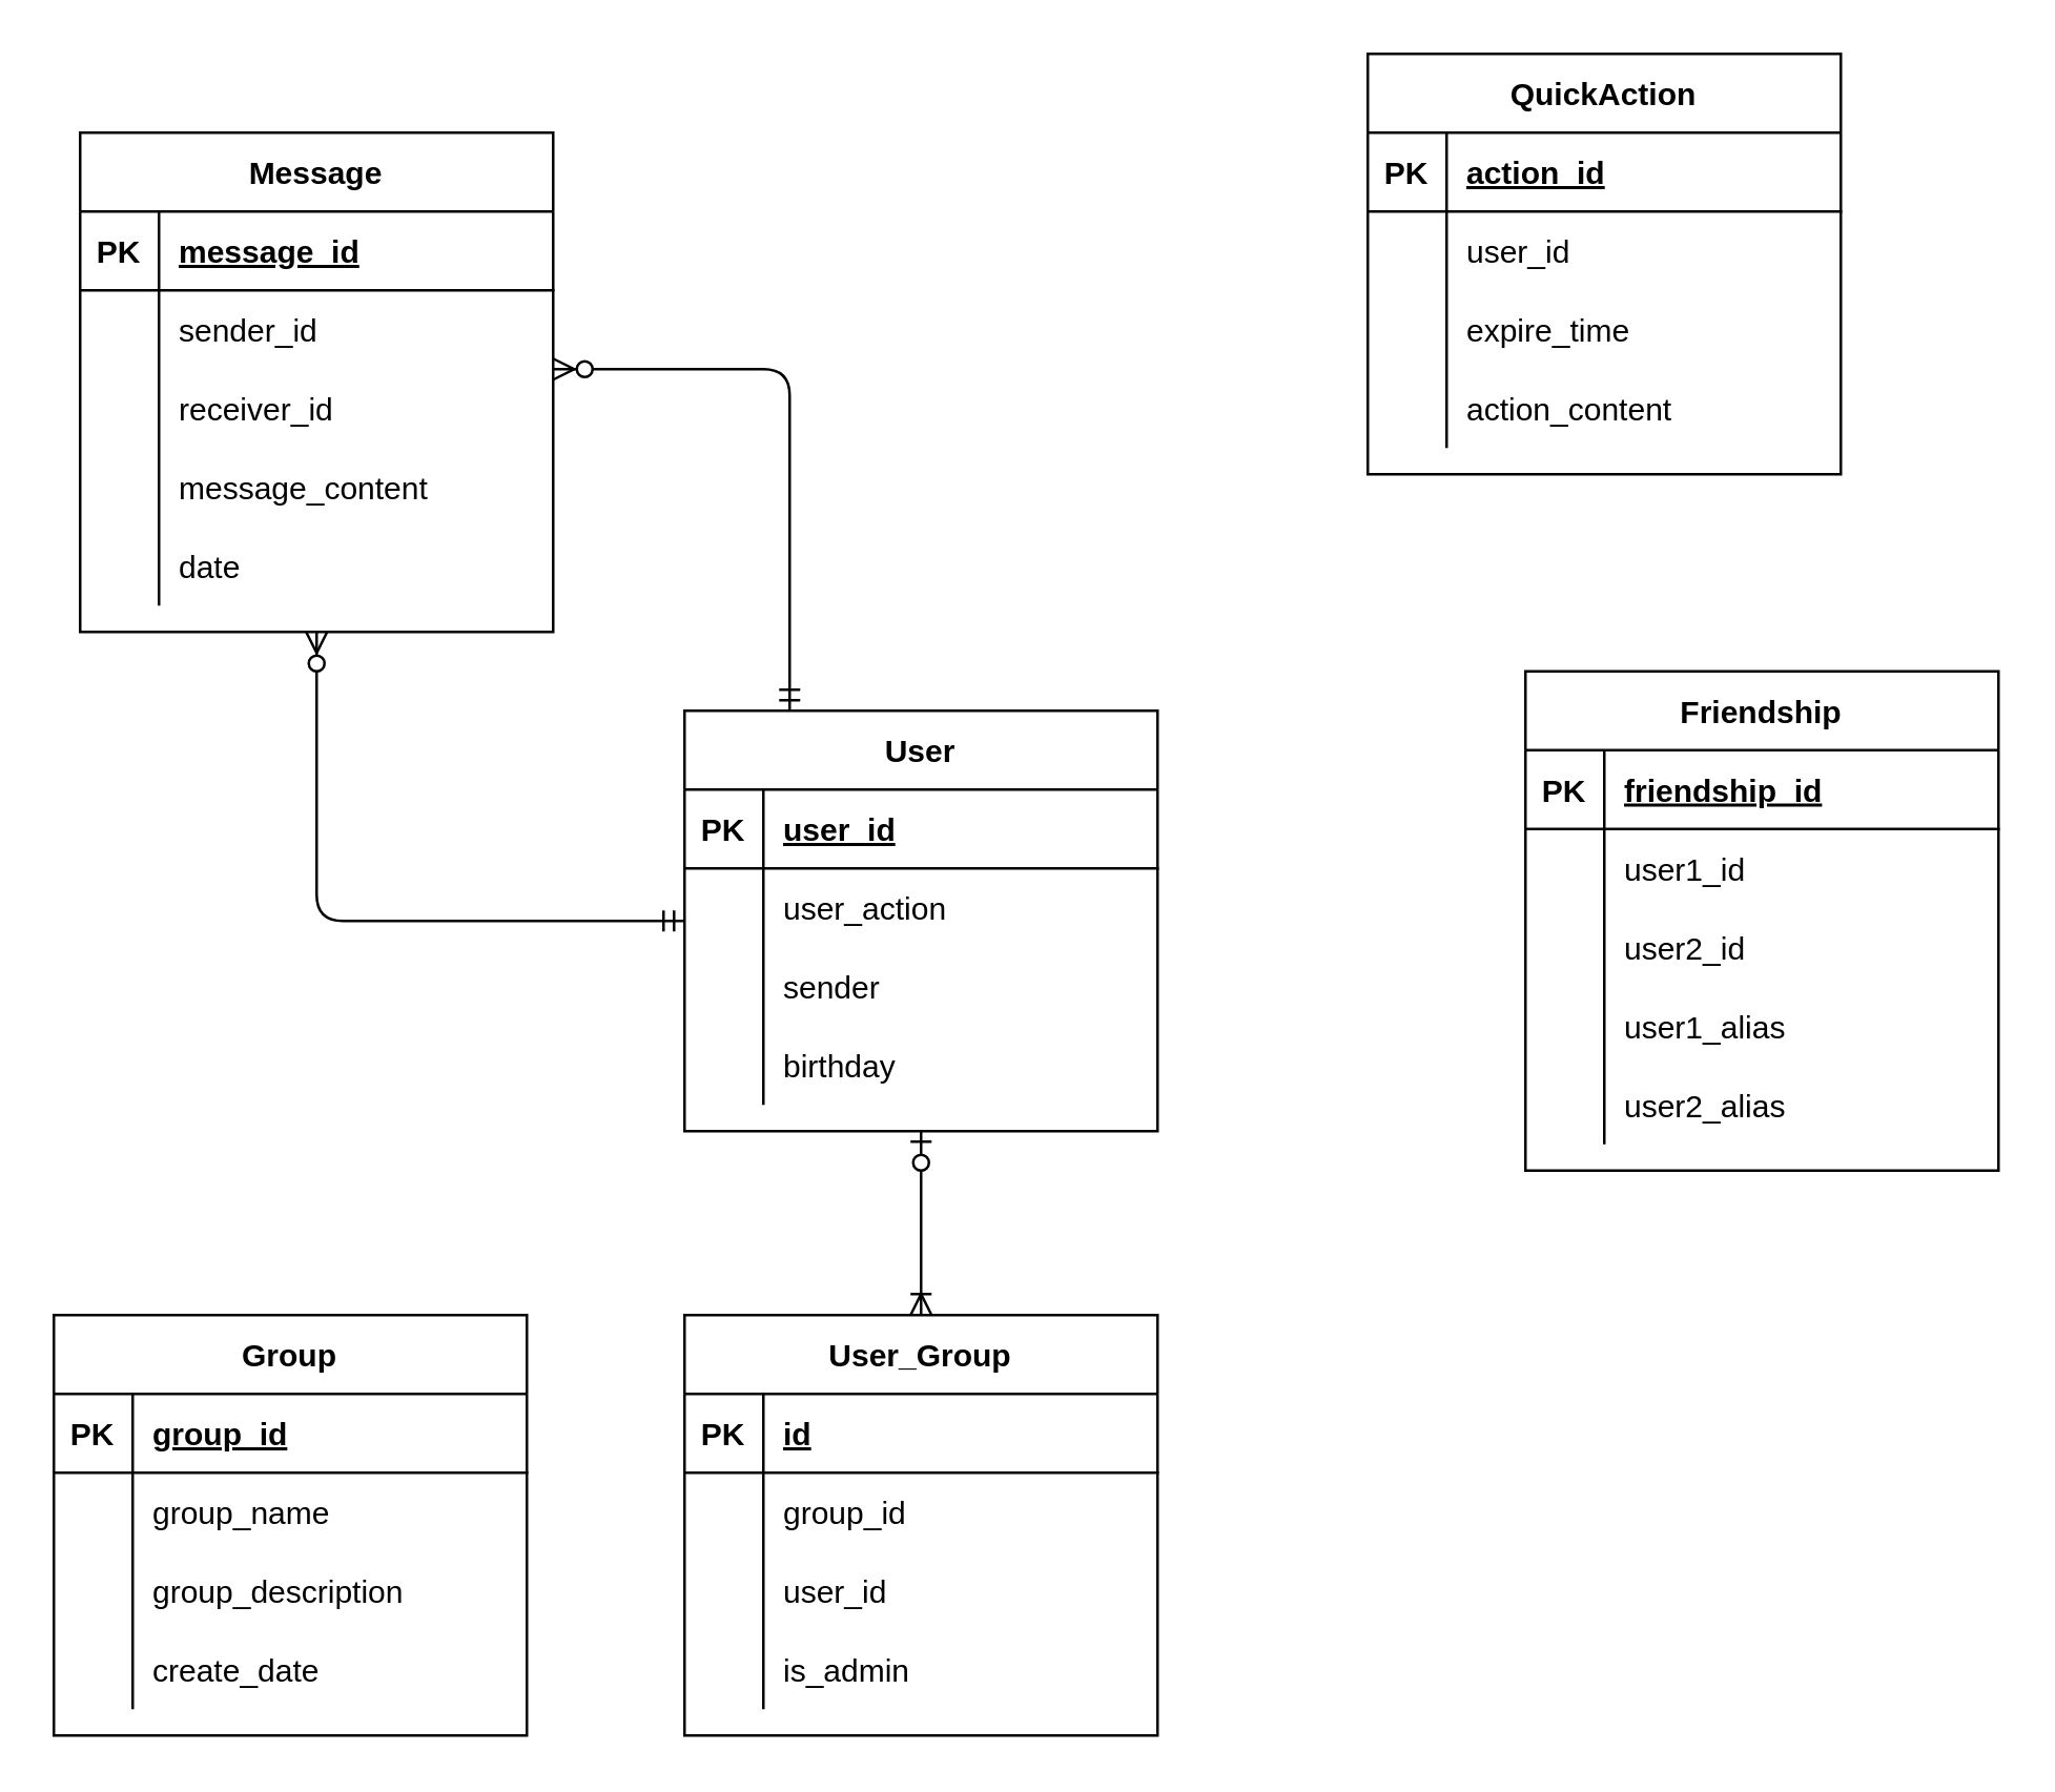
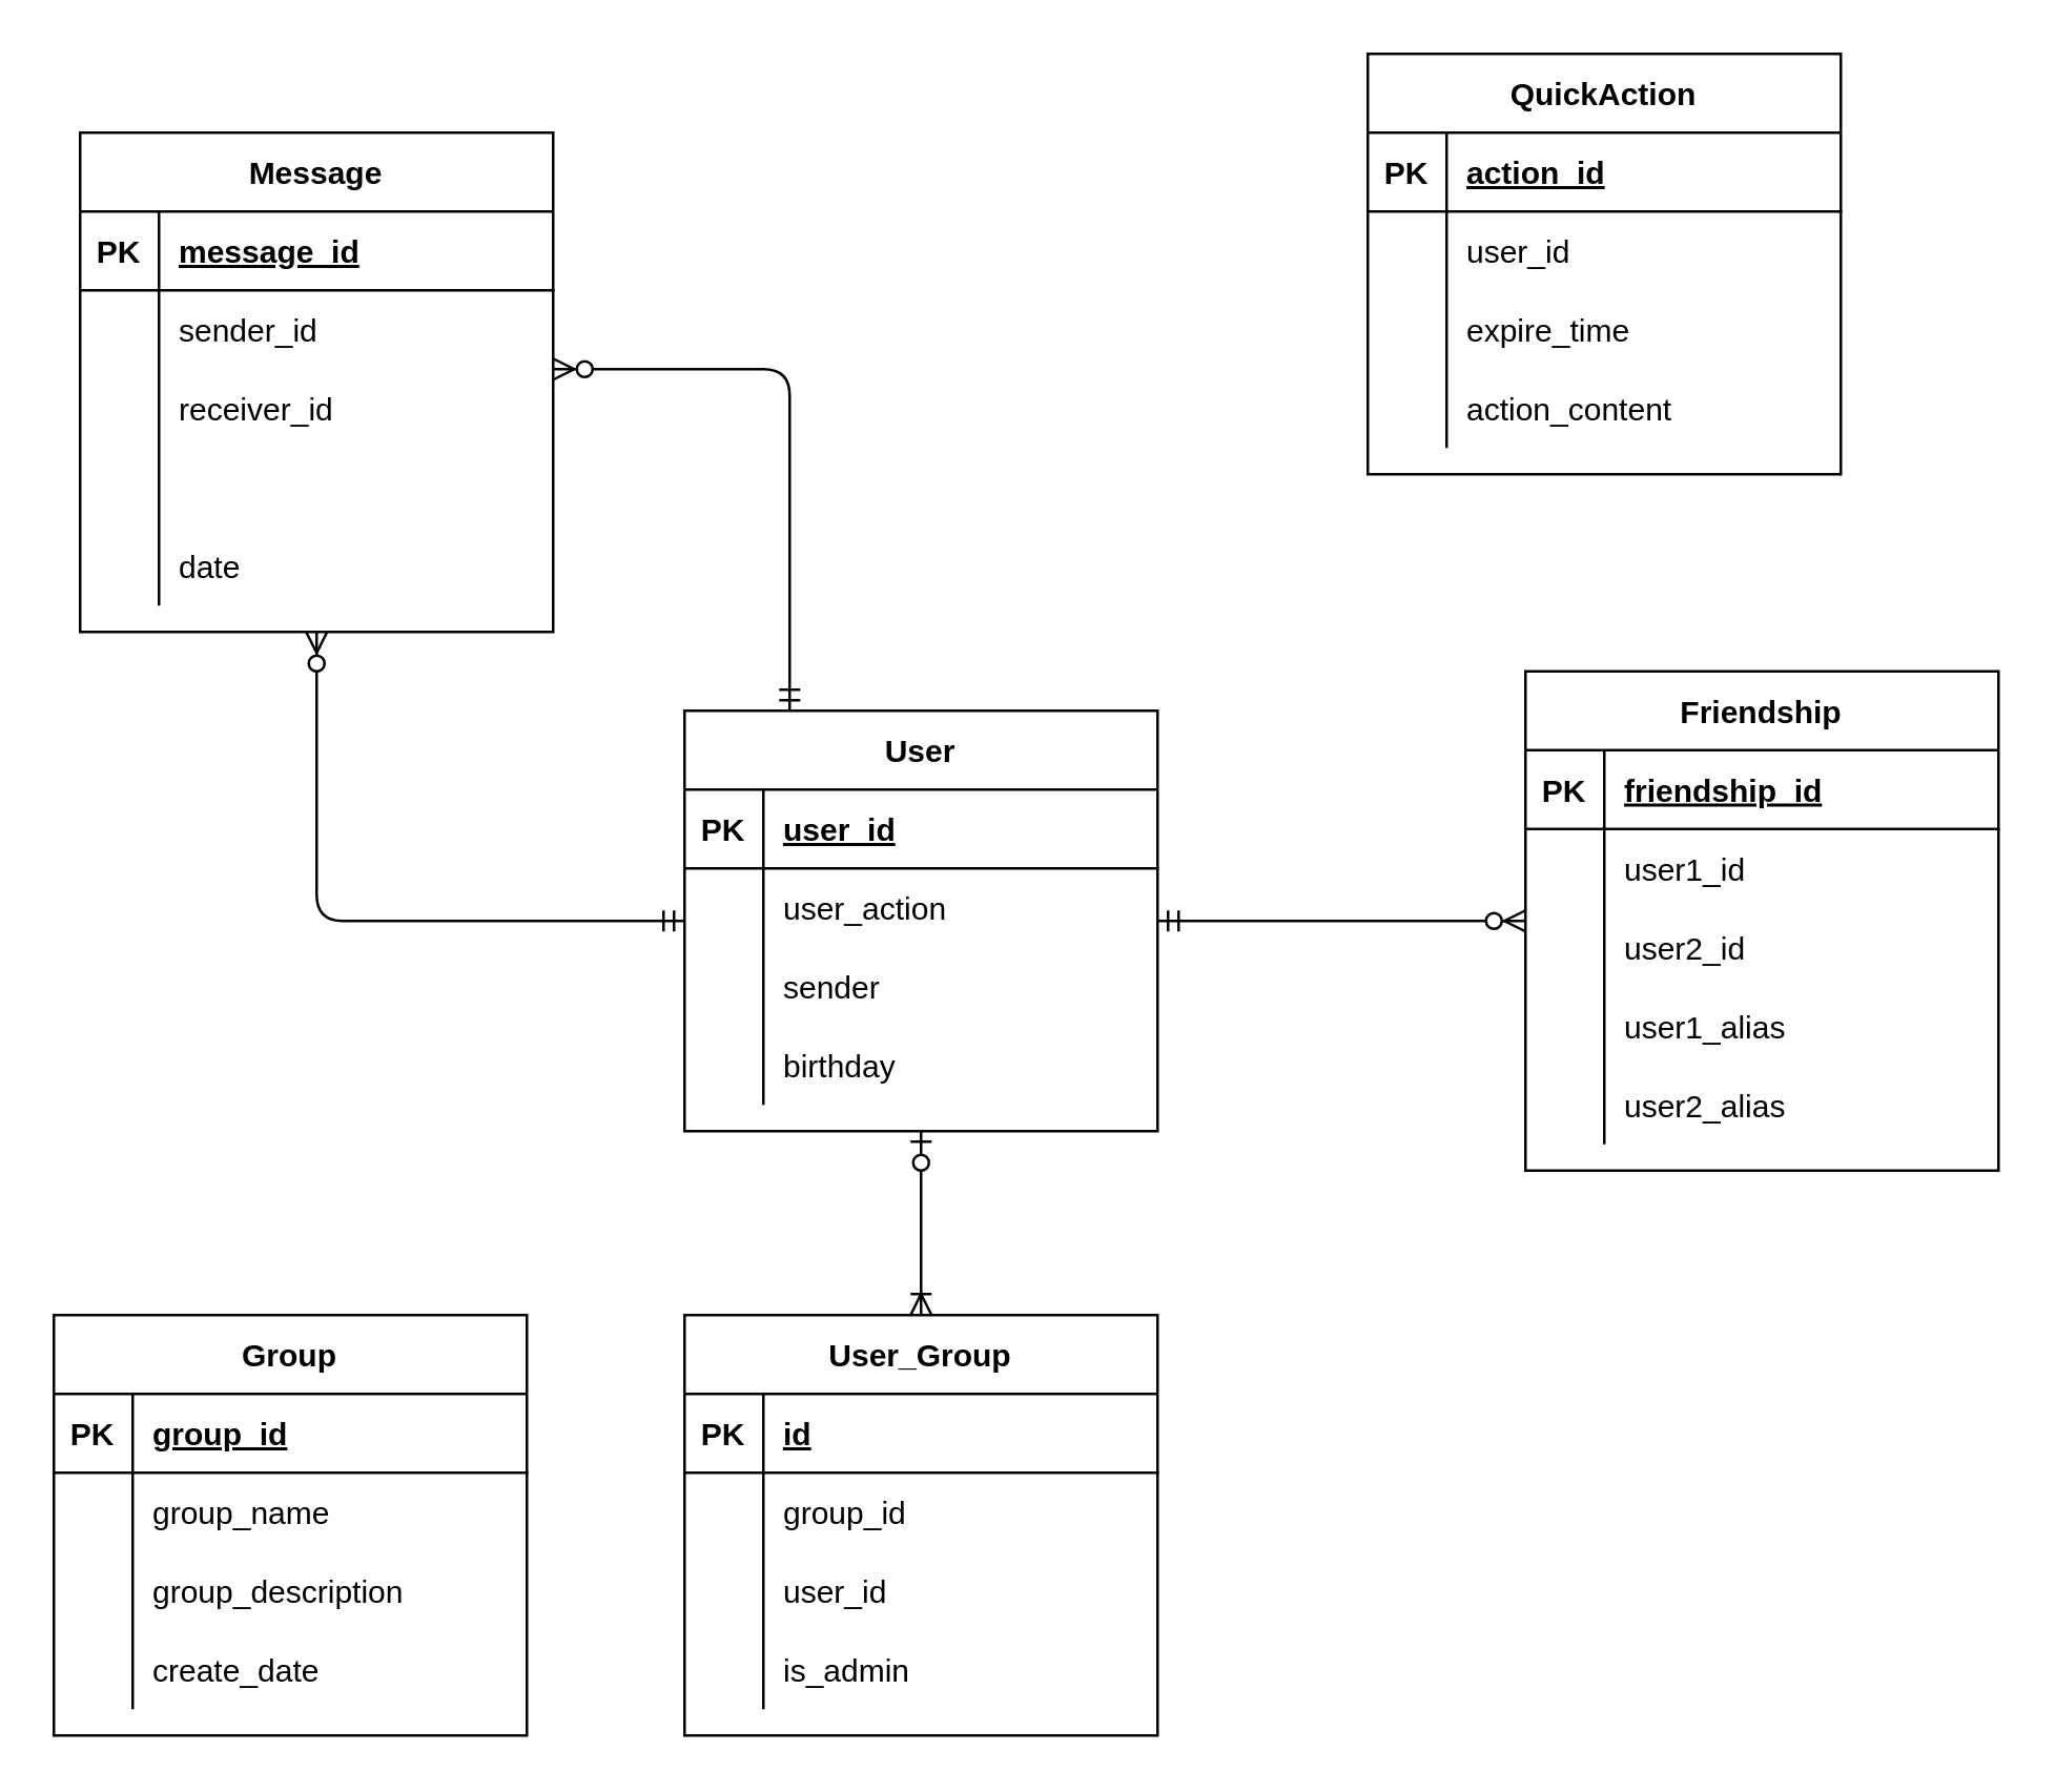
- <mxCell id="43" value="message_content" style="shape=partialRectangle;connectable=0;fillColor=none;top=0;left=0;bottom=0;right=0;align=left;spacingLeft=6;overflow=hidden;" vertex="1" parent="41"><mxGeometry x="30" width="150" height="30" as="geometry" /></mxCell>
+ <mxCell id="60" value="" style="fontSize=12;html=1;endArrow=ERzeroToMany;startArrow=ERmandOne;" edge="1" parent="1" source="2" target="15"><mxGeometry width="100" height="100" relative="1" as="geometry"><mxPoint x="360" y="390" as="sourcePoint" /><mxPoint x="460" y="290" as="targetPoint" /></mxGeometry></mxCell>
